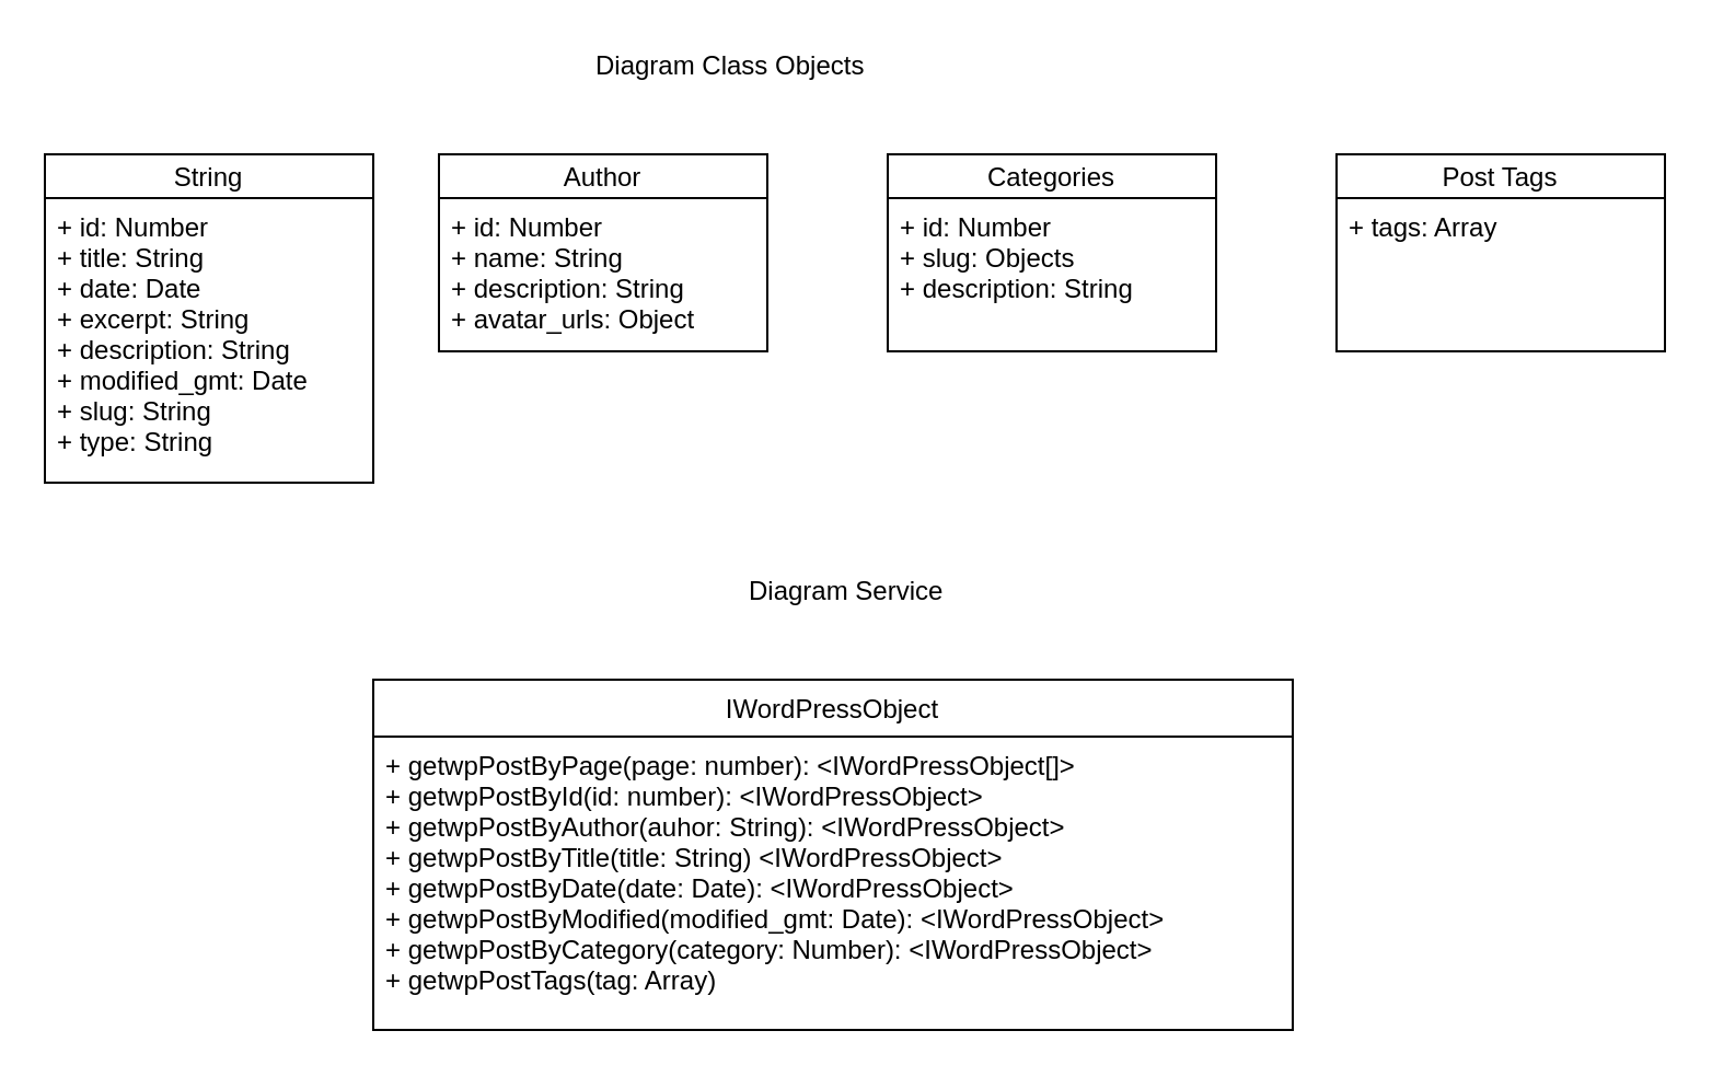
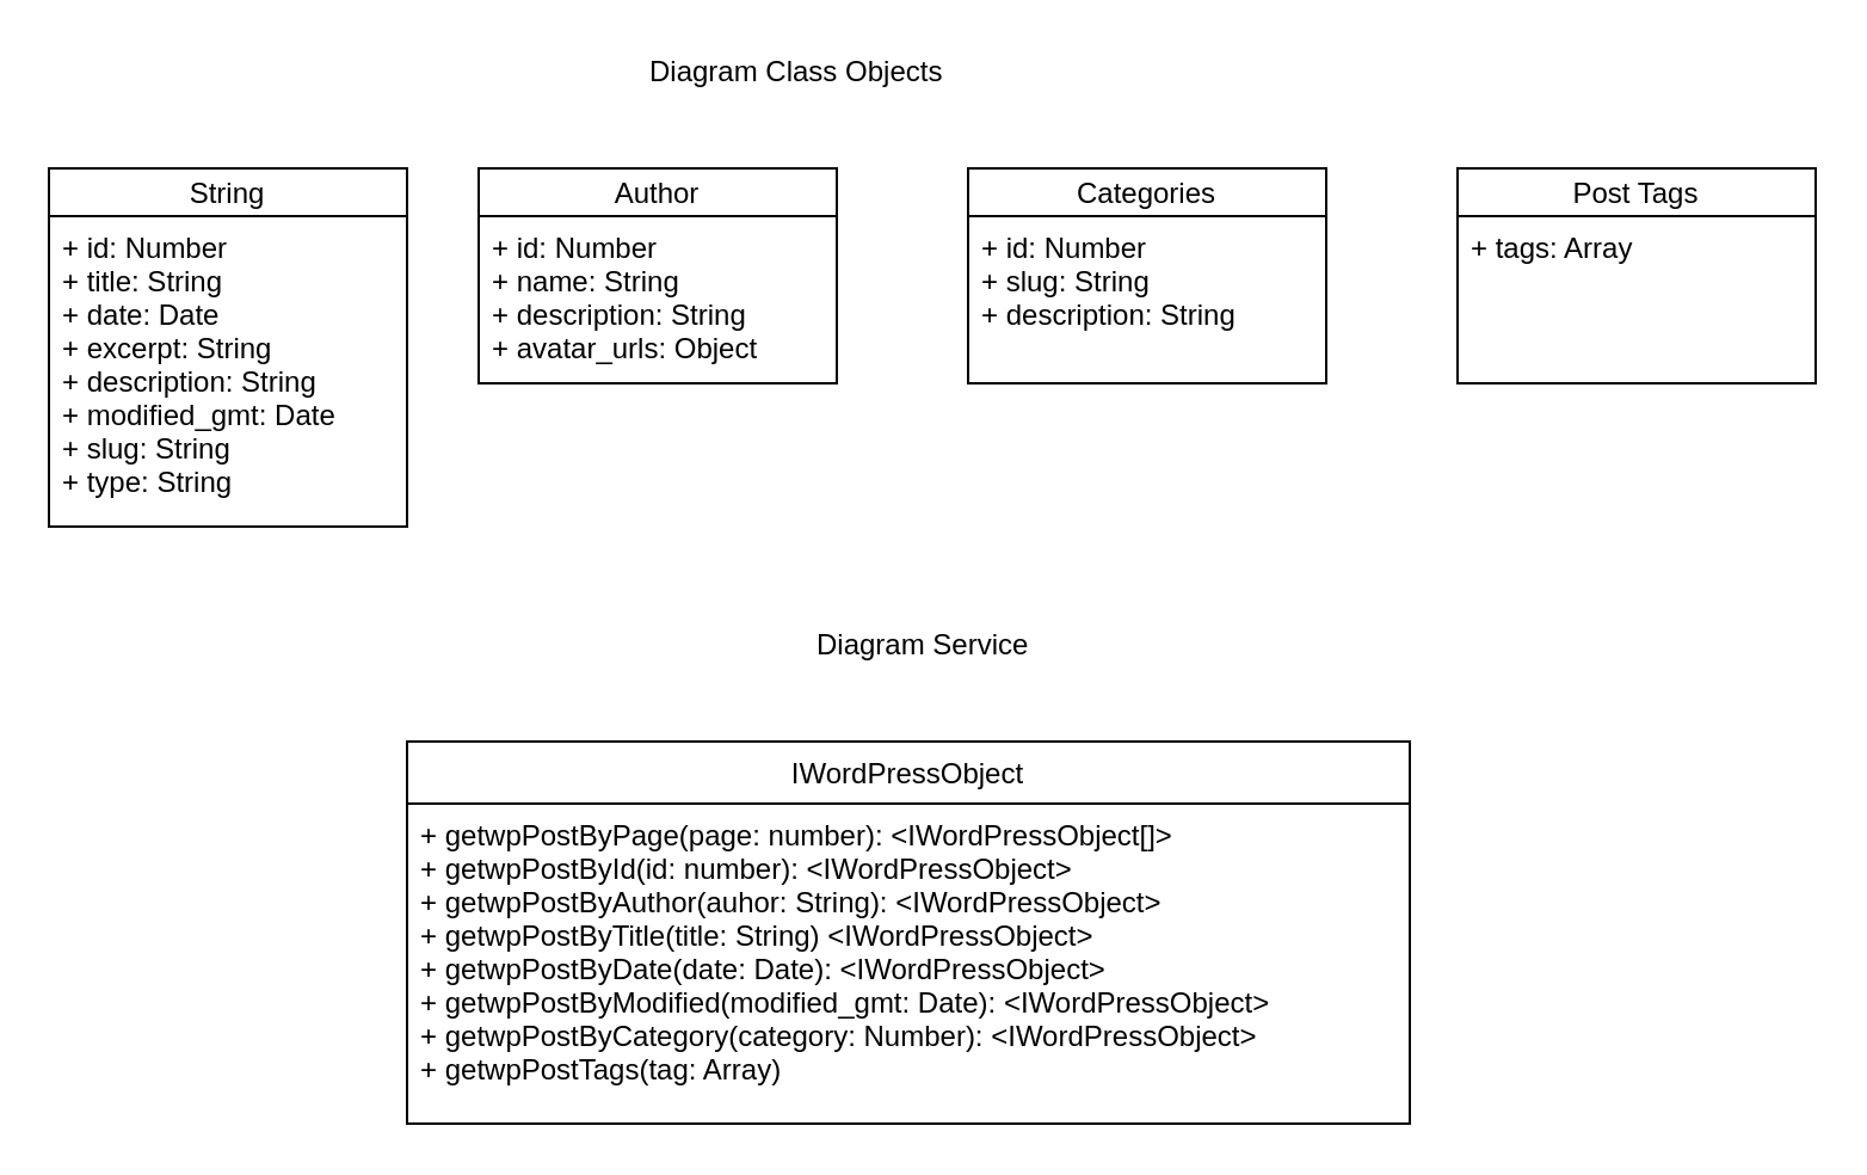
- <mxCell id="9" value="+ id: Number&#10;+ slug: Objects&#10;+ description: String&#10;" style="text;strokeColor=none;fillColor=none;align=left;verticalAlign=top;spacingLeft=4;spacingRight=4;overflow=hidden;rotatable=0;points=[[0,0.5],[1,0.5]];portConstraint=eastwest;" vertex="1" parent="8"><mxGeometry y="20" width="150" height="70" as="geometry" /></mxCell>
+ <mxCell id="9" value="+ id: Number&#10;+ slug: String&#10;+ description: String&#10;" style="text;strokeColor=none;fillColor=none;align=left;verticalAlign=top;spacingLeft=4;spacingRight=4;overflow=hidden;rotatable=0;points=[[0,0.5],[1,0.5]];portConstraint=eastwest;" vertex="1" parent="8"><mxGeometry y="20" width="150" height="70" as="geometry" /></mxCell>
